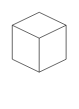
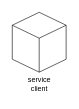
+ <mxCell id="4" value="service&lt;div&gt;client&lt;/div&gt;" style="text;html=1;align=center;verticalAlign=middle;resizable=1;points=[];autosize=1;strokeColor=none;fillColor=none;movable=1;rotatable=1;deletable=1;editable=1;locked=0;connectable=1;" vertex="1" parent="2"><mxGeometry x="15" y="100" width="60" height="40" as="geometry" /></mxCell>
